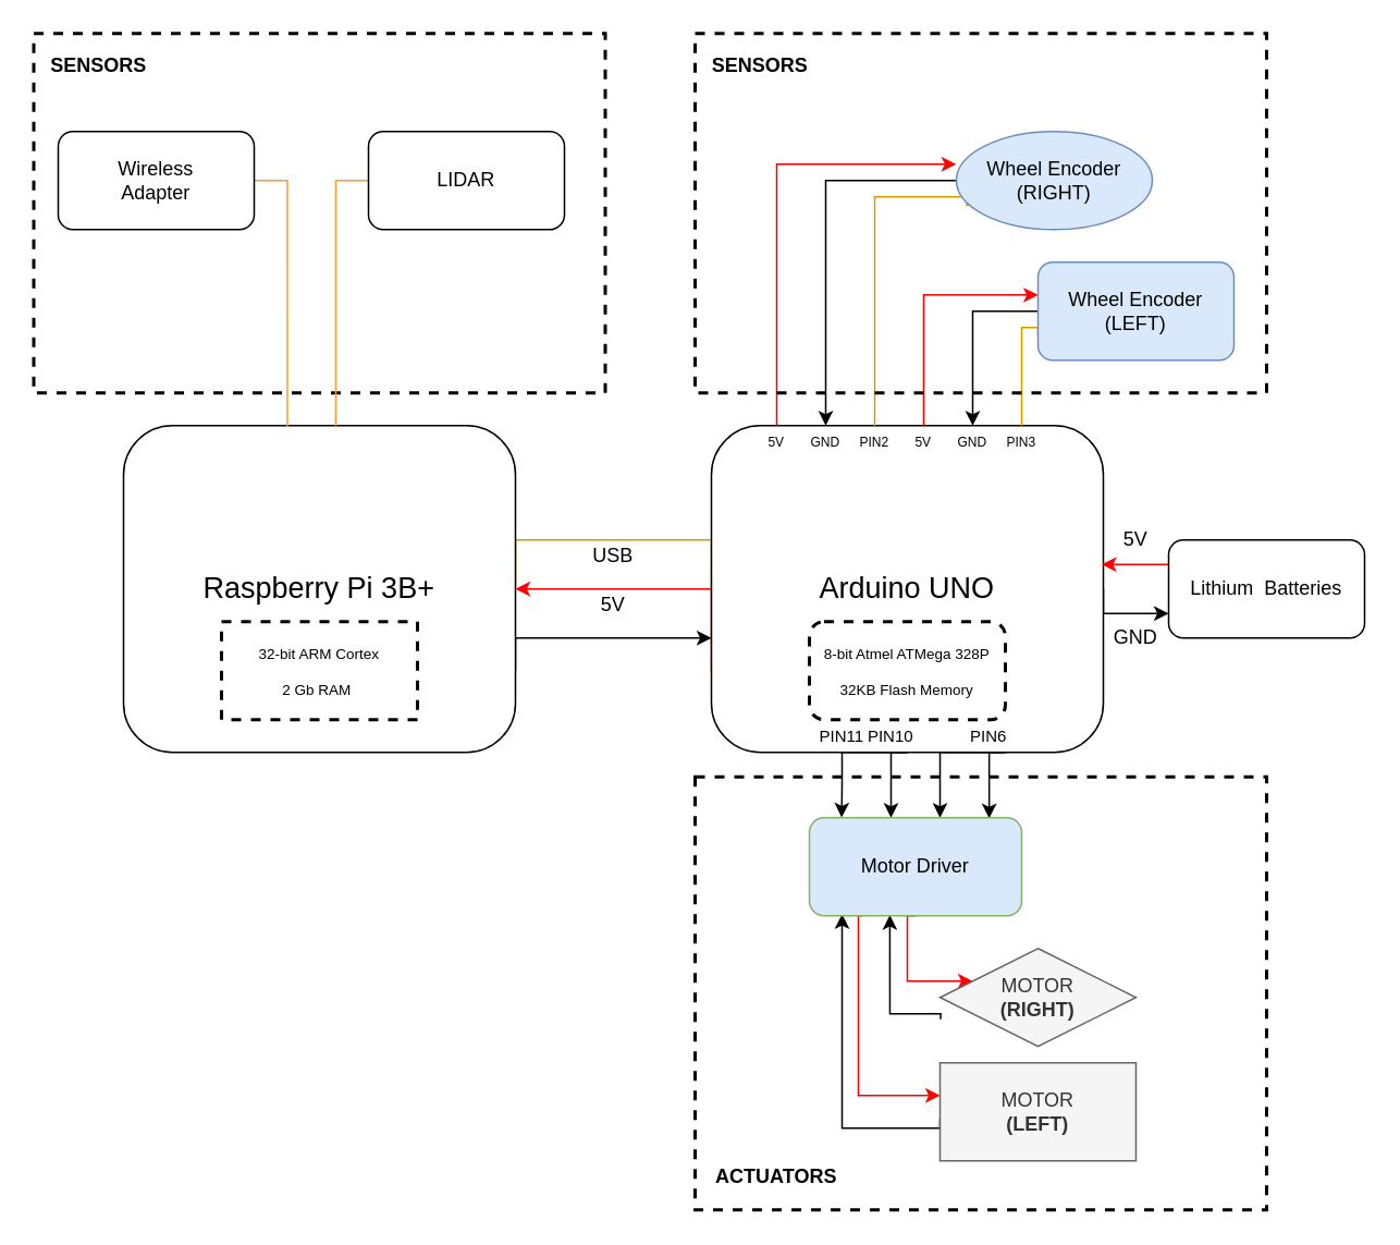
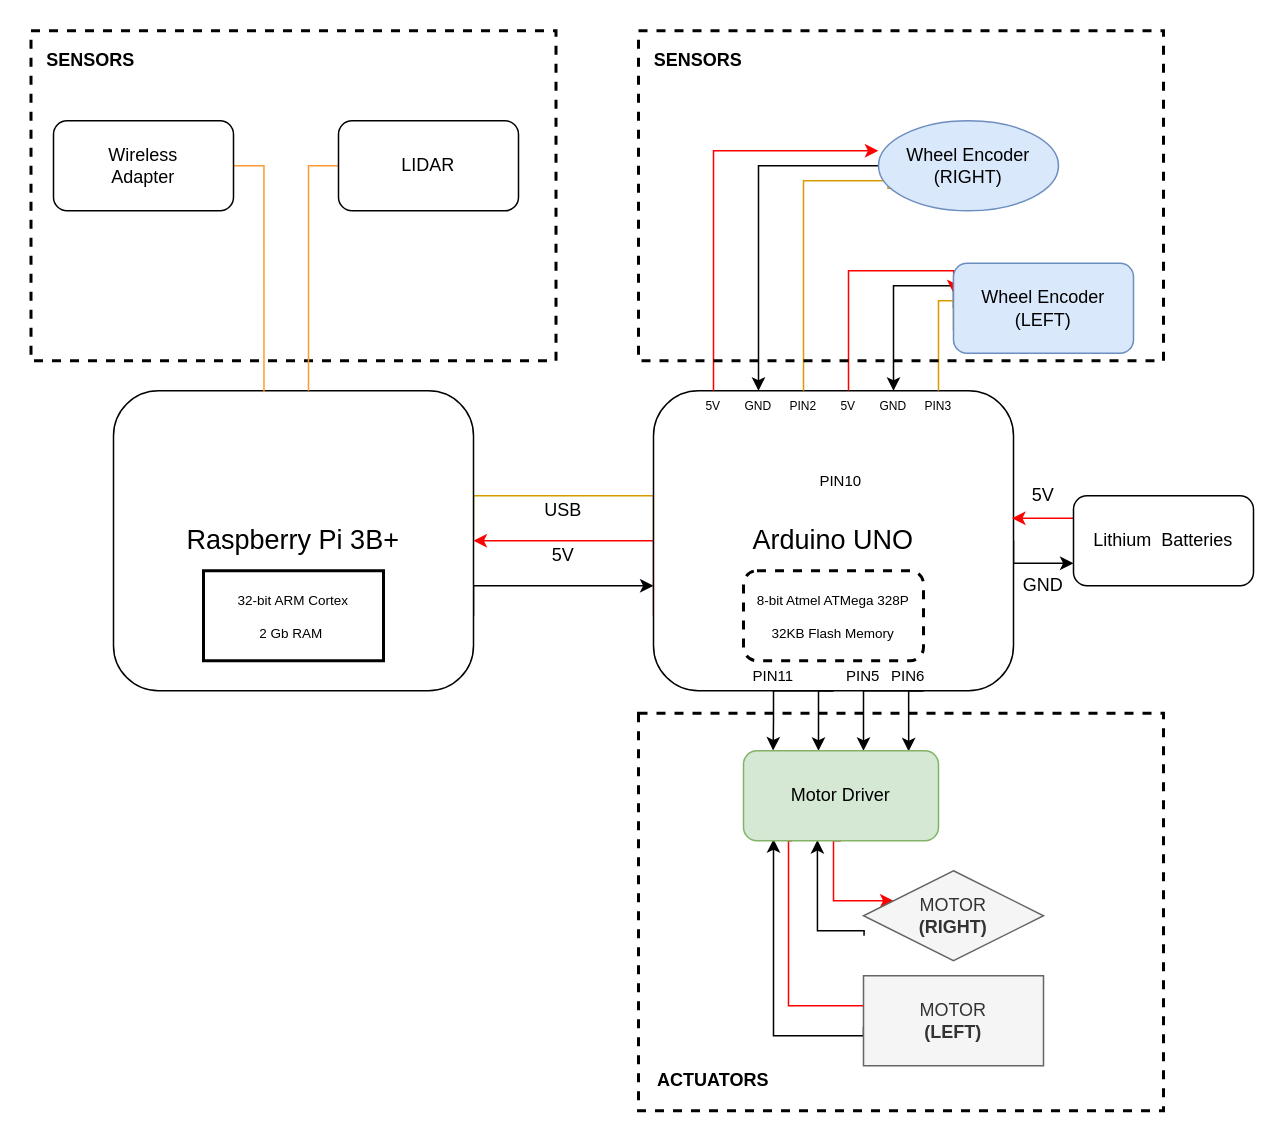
- <mxCell id="17" value="Wheel Encoder&lt;br&gt;(LEFT)" style="rounded=1;whiteSpace=wrap;html=1;fillColor=#dae8fc;strokeColor=#6c8ebf;" parent="1" vertex="1"><mxGeometry x="635" y="160" width="120" height="60" as="geometry" /></mxCell>
+ <mxCell id="17" value="Wheel Encoder&lt;br&gt;(LEFT)" style="rounded=1;whiteSpace=wrap;html=1;fillColor=#dae8fc;strokeColor=#6c8ebf;" parent="1" vertex="1"><mxGeometry x="635" y="175" width="120" height="60" as="geometry" /></mxCell>
- <mxCell id="53" value="&lt;font style=&quot;font-size: 9px&quot;&gt;32-bit ARM Cortex&lt;br&gt;2 Gb RAM&amp;nbsp;&lt;br&gt;&lt;/font&gt;" style="rounded=0;whiteSpace=wrap;html=1;dashed=1;strokeWidth=2;fillColor=none;fontSize=18;verticalAlign=top;" vertex="1" parent="1"><mxGeometry x="135" y="380" width="120" height="60" as="geometry" /></mxCell>
+ <mxCell id="53" value="&lt;font style=&quot;font-size: 9px&quot;&gt;32-bit ARM Cortex&lt;br&gt;2 Gb RAM&amp;nbsp;&lt;br&gt;&lt;/font&gt;" style="rounded=0;whiteSpace=wrap;html=1;dashed=0;strokeWidth=2;fillColor=none;fontSize=18;verticalAlign=top;" vertex="1" parent="1"><mxGeometry x="135" y="380" width="120" height="60" as="geometry" /></mxCell>
- <mxCell id="39" value="PIN10" style="text;html=1;strokeColor=none;fillColor=none;align=center;verticalAlign=middle;whiteSpace=wrap;rounded=0;fontSize=10;" vertex="1" parent="1"><mxGeometry x="535" y="440" width="20" height="20" as="geometry" /></mxCell>
+ <mxCell id="39" value="PIN10" style="text;html=1;strokeColor=none;fillColor=none;align=center;verticalAlign=middle;whiteSpace=wrap;rounded=0;fontSize=10;" vertex="1" parent="1"><mxGeometry x="550" y="310" width="20" height="20" as="geometry" /></mxCell>
+ <mxCell id="36" value="PIN5" style="text;html=1;strokeColor=none;fillColor=none;align=center;verticalAlign=middle;whiteSpace=wrap;rounded=0;fontSize=10;" vertex="1" parent="1"><mxGeometry x="565" y="440" width="20" height="20" as="geometry" /></mxCell>
- <mxCell id="28" value="Motor Driver" style="rounded=1;whiteSpace=wrap;html=1;fillColor=#dae8fc;strokeColor=#82b366;" parent="1" vertex="1"><mxGeometry x="495" y="500" width="130" height="60" as="geometry" /></mxCell>
+ <mxCell id="28" value="Motor Driver" style="rounded=1;whiteSpace=wrap;html=1;fillColor=#d5e8d4;strokeColor=#82b366;" parent="1" vertex="1"><mxGeometry x="495" y="500" width="130" height="60" as="geometry" /></mxCell>
- <mxCell id="25" style="edgeStyle=orthogonalEdgeStyle;rounded=0;orthogonalLoop=1;jettySize=auto;html=1;exitX=0.25;exitY=1;exitDx=0;exitDy=0;endArrow=classic;endFill=1;strokeColor=#FF0000;" parent="1" source="28" target="34" edge="1"><mxGeometry relative="1" as="geometry"><Array as="points"><mxPoint x="525" y="670" /></Array></mxGeometry></mxCell>
+ <mxCell id="25" style="edgeStyle=orthogonalEdgeStyle;rounded=0;orthogonalLoop=1;jettySize=auto;html=1;exitX=0.25;exitY=1;exitDx=0;exitDy=0;endArrow=none;endFill=1;strokeColor=#FF0000;" parent="1" source="28" target="34" edge="1"><mxGeometry relative="1" as="geometry"><Array as="points"><mxPoint x="525" y="670" /></Array></mxGeometry></mxCell>
